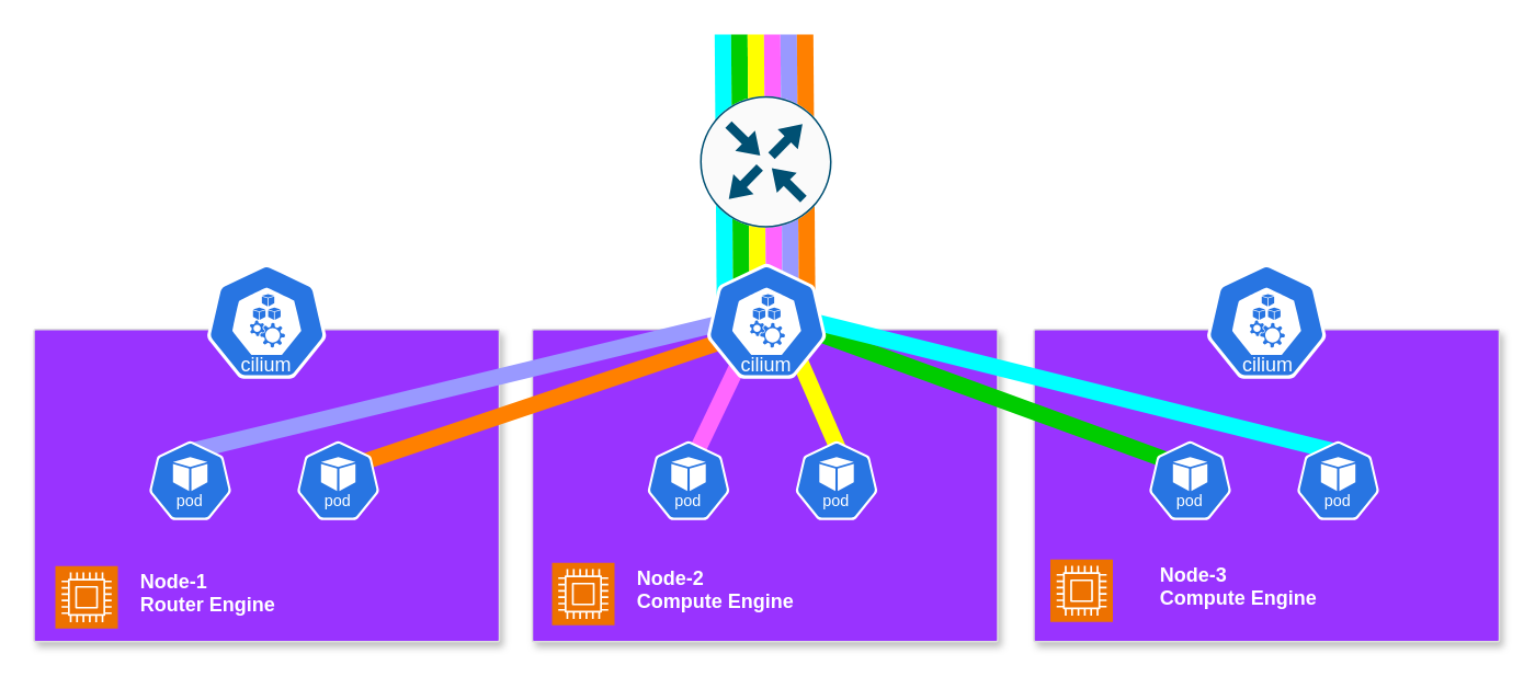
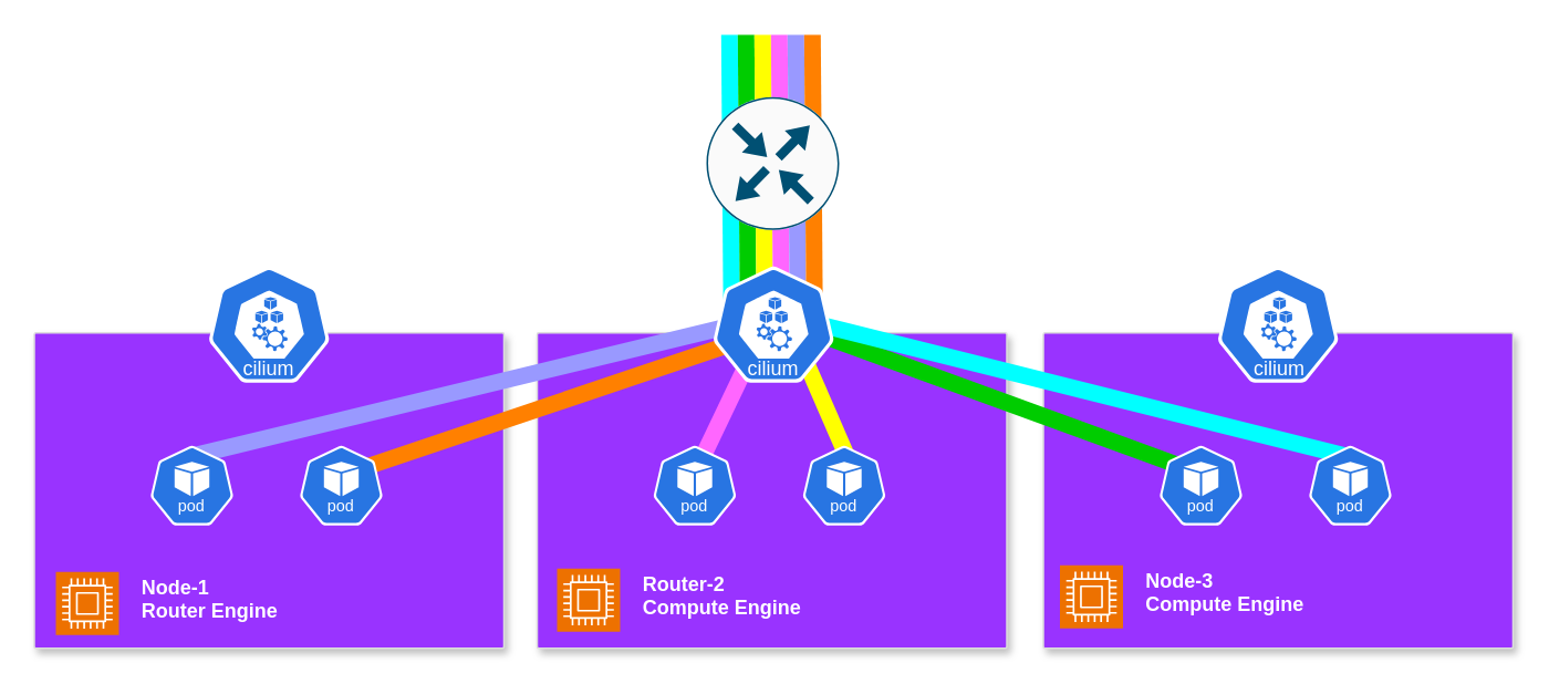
- <mxCell id="28" value="&lt;font color=&quot;#ffffff&quot;&gt;&lt;span style=&quot;text-wrap: nowrap;&quot;&gt;Node-2&lt;/span&gt;&lt;br style=&quot;forced-color-adjust: none; font-family: Helvetica; font-size: 12px; font-style: normal; font-variant-ligatures: normal; font-variant-caps: normal; letter-spacing: normal; orphans: 2; text-align: left; text-indent: 0px; text-transform: none; widows: 2; word-spacing: 0px; -webkit-text-stroke-width: 0px; white-space: nowrap; text-decoration-thickness: initial; text-decoration-style: initial; text-decoration-color: initial;&quot;&gt;&lt;span style=&quot;font-family: Helvetica; font-size: 12px; font-style: normal; font-variant-ligatures: normal; font-variant-caps: normal; letter-spacing: normal; orphans: 2; text-align: left; text-indent: 0px; text-transform: none; widows: 2; word-spacing: 0px; -webkit-text-stroke-width: 0px; white-space: nowrap; text-decoration-thickness: initial; text-decoration-style: initial; text-decoration-color: initial; float: none; display: inline !important;&quot;&gt;Compute Engine&lt;/span&gt;&lt;/font&gt;" style="text;whiteSpace=wrap;html=1;fontStyle=1" vertex="1" parent="1"><mxGeometry x="385" y="338" width="120" height="50" as="geometry" /></mxCell>
+ <mxCell id="28" value="&lt;font color=&quot;#ffffff&quot;&gt;&lt;span style=&quot;text-wrap: nowrap;&quot;&gt;Router-2&lt;/span&gt;&lt;br style=&quot;forced-color-adjust: none; font-family: Helvetica; font-size: 12px; font-style: normal; font-variant-ligatures: normal; font-variant-caps: normal; letter-spacing: normal; orphans: 2; text-align: left; text-indent: 0px; text-transform: none; widows: 2; word-spacing: 0px; -webkit-text-stroke-width: 0px; white-space: nowrap; text-decoration-thickness: initial; text-decoration-style: initial; text-decoration-color: initial;&quot;&gt;&lt;span style=&quot;font-family: Helvetica; font-size: 12px; font-style: normal; font-variant-ligatures: normal; font-variant-caps: normal; letter-spacing: normal; orphans: 2; text-align: left; text-indent: 0px; text-transform: none; widows: 2; word-spacing: 0px; -webkit-text-stroke-width: 0px; white-space: nowrap; text-decoration-thickness: initial; text-decoration-style: initial; text-decoration-color: initial; float: none; display: inline !important;&quot;&gt;Compute Engine&lt;/span&gt;&lt;/font&gt;" style="text;whiteSpace=wrap;html=1;fontStyle=1" vertex="1" parent="1"><mxGeometry x="385" y="338" width="120" height="50" as="geometry" /></mxCell>
- <mxCell id="30" value="&lt;font color=&quot;#ffffff&quot;&gt;&lt;span style=&quot;text-wrap: nowrap;&quot;&gt;Node-3&lt;/span&gt;&lt;br style=&quot;forced-color-adjust: none; font-family: Helvetica; font-size: 12px; font-style: normal; font-variant-ligatures: normal; font-variant-caps: normal; letter-spacing: normal; orphans: 2; text-align: left; text-indent: 0px; text-transform: none; widows: 2; word-spacing: 0px; -webkit-text-stroke-width: 0px; white-space: nowrap; text-decoration-thickness: initial; text-decoration-style: initial; text-decoration-color: initial;&quot;&gt;&lt;span style=&quot;font-family: Helvetica; font-size: 12px; font-style: normal; font-variant-ligatures: normal; font-variant-caps: normal; letter-spacing: normal; orphans: 2; text-align: left; text-indent: 0px; text-transform: none; widows: 2; word-spacing: 0px; -webkit-text-stroke-width: 0px; white-space: nowrap; text-decoration-thickness: initial; text-decoration-style: initial; text-decoration-color: initial; float: none; display: inline !important;&quot;&gt;Compute Engine&lt;/span&gt;&lt;/font&gt;" style="text;whiteSpace=wrap;html=1;fontStyle=1" vertex="1" parent="1"><mxGeometry x="703" y="336" width="120" height="50" as="geometry" /></mxCell>
+ <mxCell id="30" value="&lt;font color=&quot;#ffffff&quot;&gt;&lt;span style=&quot;text-wrap: nowrap;&quot;&gt;Node-3&lt;/span&gt;&lt;br style=&quot;forced-color-adjust: none; font-family: Helvetica; font-size: 12px; font-style: normal; font-variant-ligatures: normal; font-variant-caps: normal; letter-spacing: normal; orphans: 2; text-align: left; text-indent: 0px; text-transform: none; widows: 2; word-spacing: 0px; -webkit-text-stroke-width: 0px; white-space: nowrap; text-decoration-thickness: initial; text-decoration-style: initial; text-decoration-color: initial;&quot;&gt;&lt;span style=&quot;font-family: Helvetica; font-size: 12px; font-style: normal; font-variant-ligatures: normal; font-variant-caps: normal; letter-spacing: normal; orphans: 2; text-align: left; text-indent: 0px; text-transform: none; widows: 2; word-spacing: 0px; -webkit-text-stroke-width: 0px; white-space: nowrap; text-decoration-thickness: initial; text-decoration-style: initial; text-decoration-color: initial; float: none; display: inline !important;&quot;&gt;Compute Engine&lt;/span&gt;&lt;/font&gt;" style="text;whiteSpace=wrap;html=1;fontStyle=1" vertex="1" parent="1"><mxGeometry x="688" y="336" width="120" height="50" as="geometry" /></mxCell>
